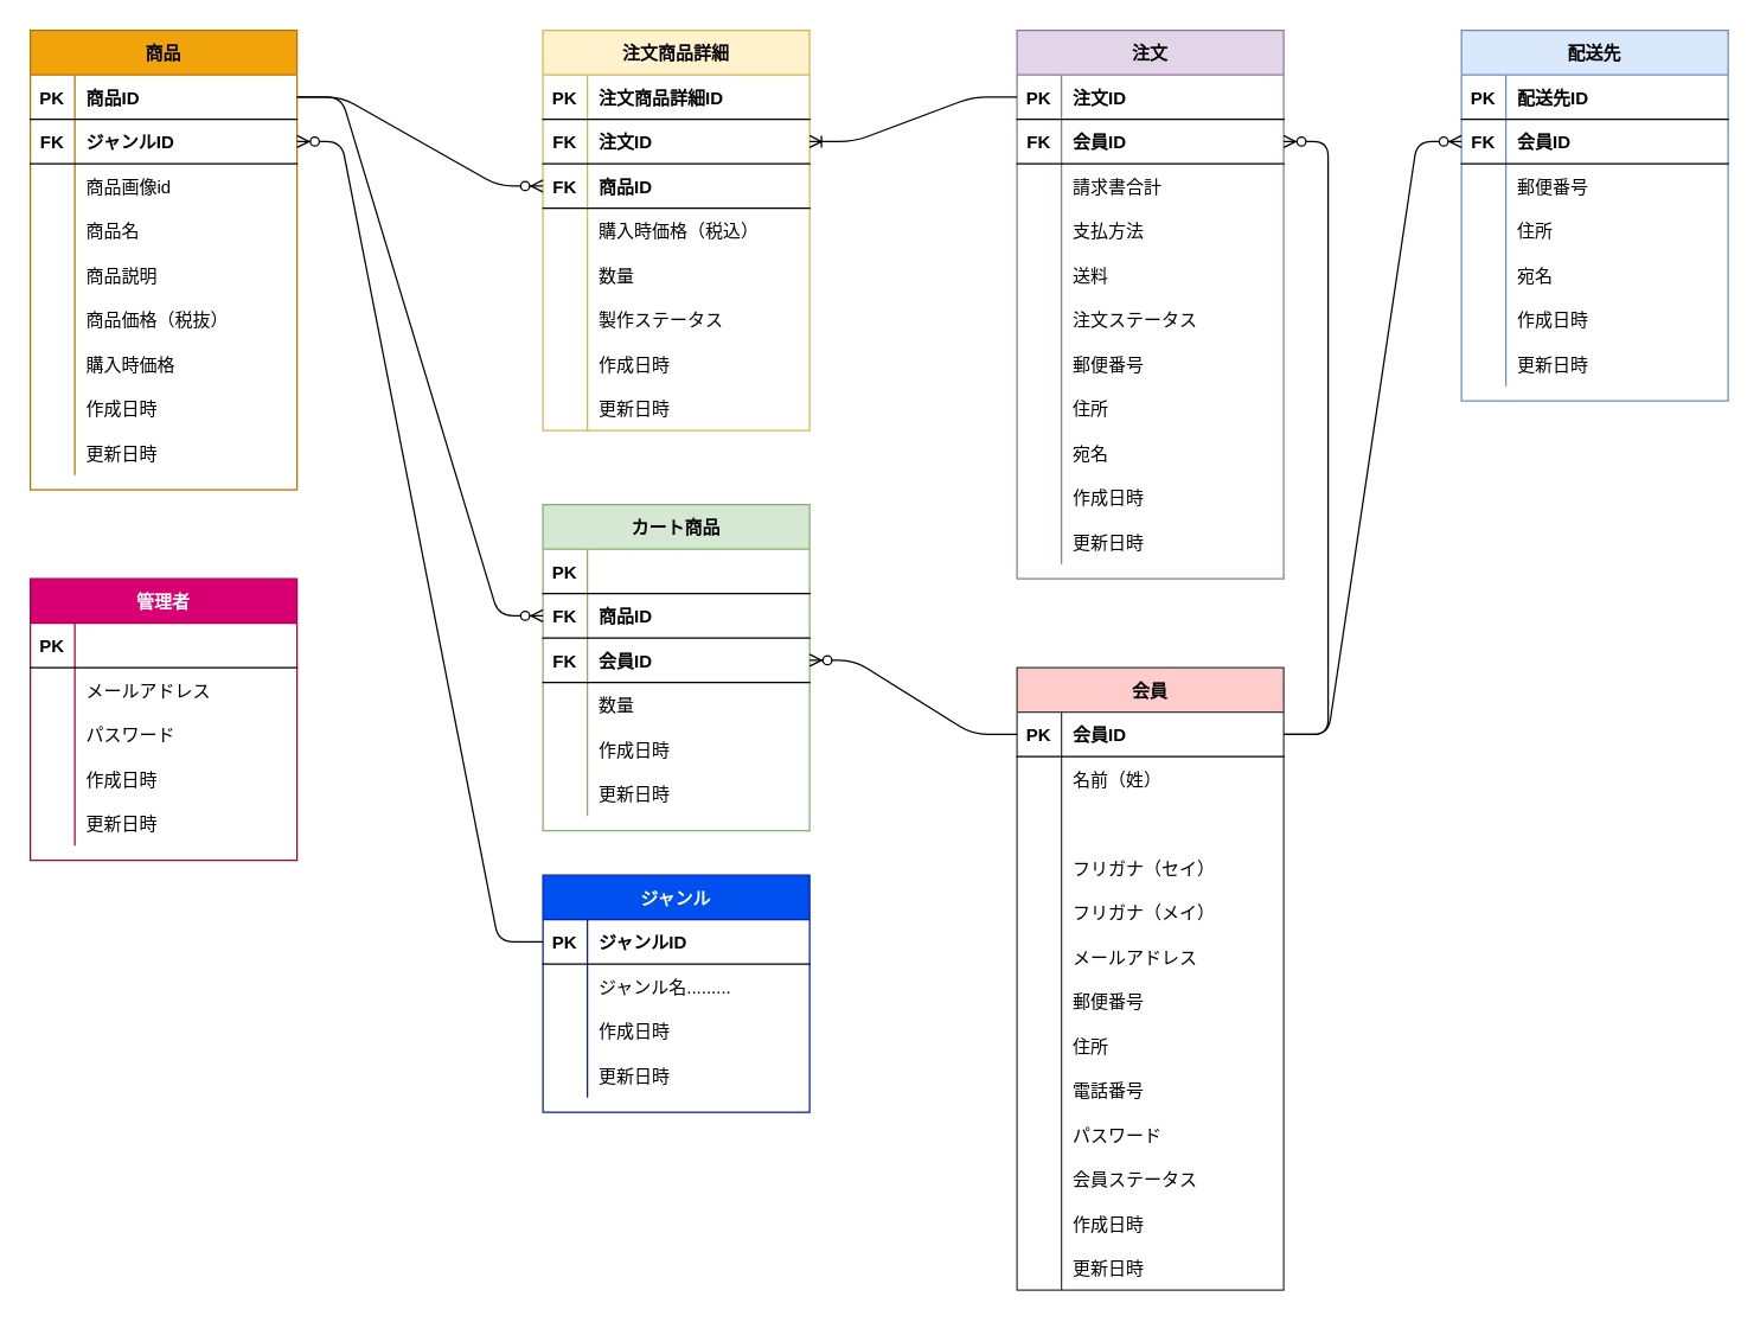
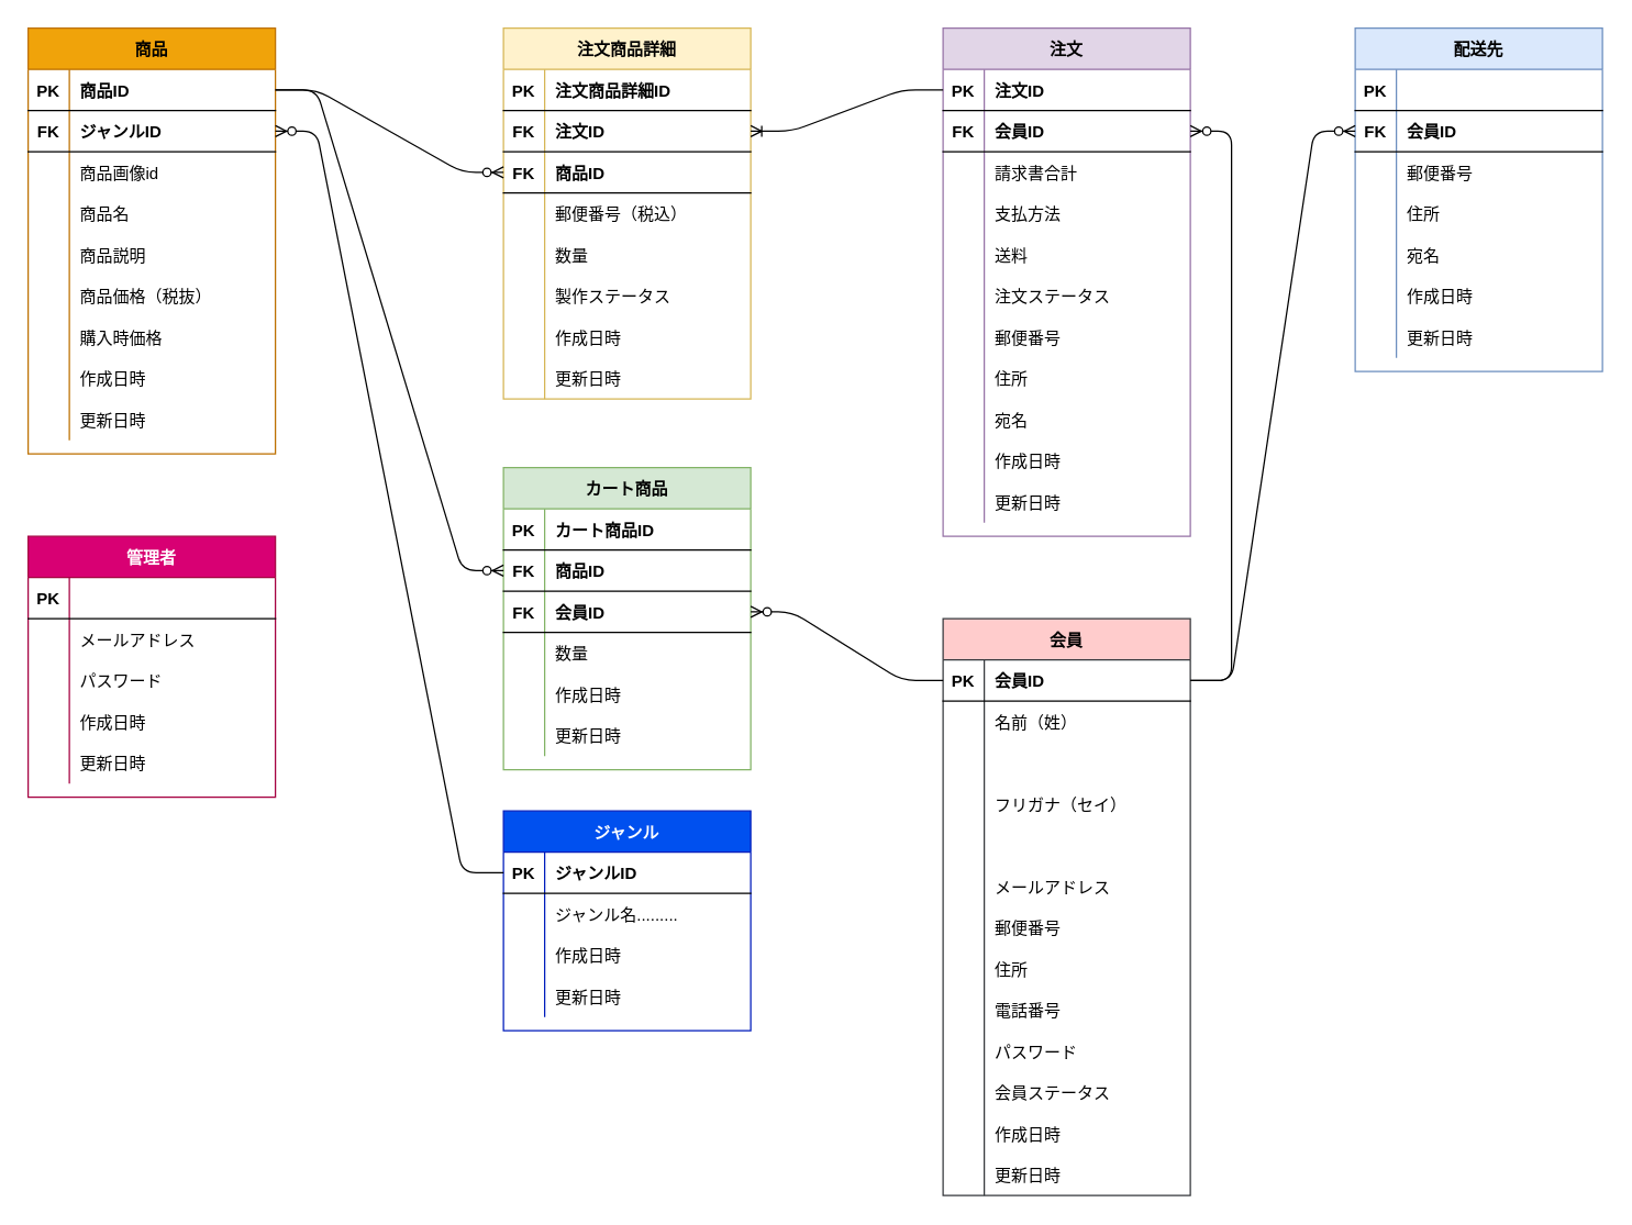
- <mxCell id="116" value="配送先ID" style="shape=partialRectangle;connectable=0;fillColor=none;top=0;left=0;bottom=0;right=0;align=left;spacingLeft=6;fontStyle=1;overflow=hidden;" parent="114" vertex="1"><mxGeometry x="30" width="150" height="30" as="geometry" /></mxCell>
- <mxCell id="81" value="購入時価格（税込）" style="shape=partialRectangle;connectable=0;fillColor=none;top=0;left=0;bottom=0;right=0;align=left;spacingLeft=6;overflow=hidden;" parent="79" vertex="1"><mxGeometry x="30" width="150" height="30" as="geometry" /></mxCell>
+ <mxCell id="81" value="郵便番号（税込）" style="shape=partialRectangle;connectable=0;fillColor=none;top=0;left=0;bottom=0;right=0;align=left;spacingLeft=6;overflow=hidden;" parent="79" vertex="1"><mxGeometry x="30" width="150" height="30" as="geometry" /></mxCell>
+ <mxCell id="97" value="カート商品ID" style="shape=partialRectangle;connectable=0;fillColor=none;top=0;left=0;bottom=0;right=0;align=left;spacingLeft=6;fontStyle=1;overflow=hidden;" parent="95" vertex="1"><mxGeometry x="30" width="150" height="30" as="geometry" /></mxCell>
- <mxCell id="16" value="フリガナ（メイ）" style="shape=partialRectangle;connectable=0;fillColor=none;top=0;left=0;bottom=0;right=0;align=left;spacingLeft=6;overflow=hidden;" parent="14" vertex="1"><mxGeometry x="30" width="150" height="30" as="geometry" /></mxCell>
